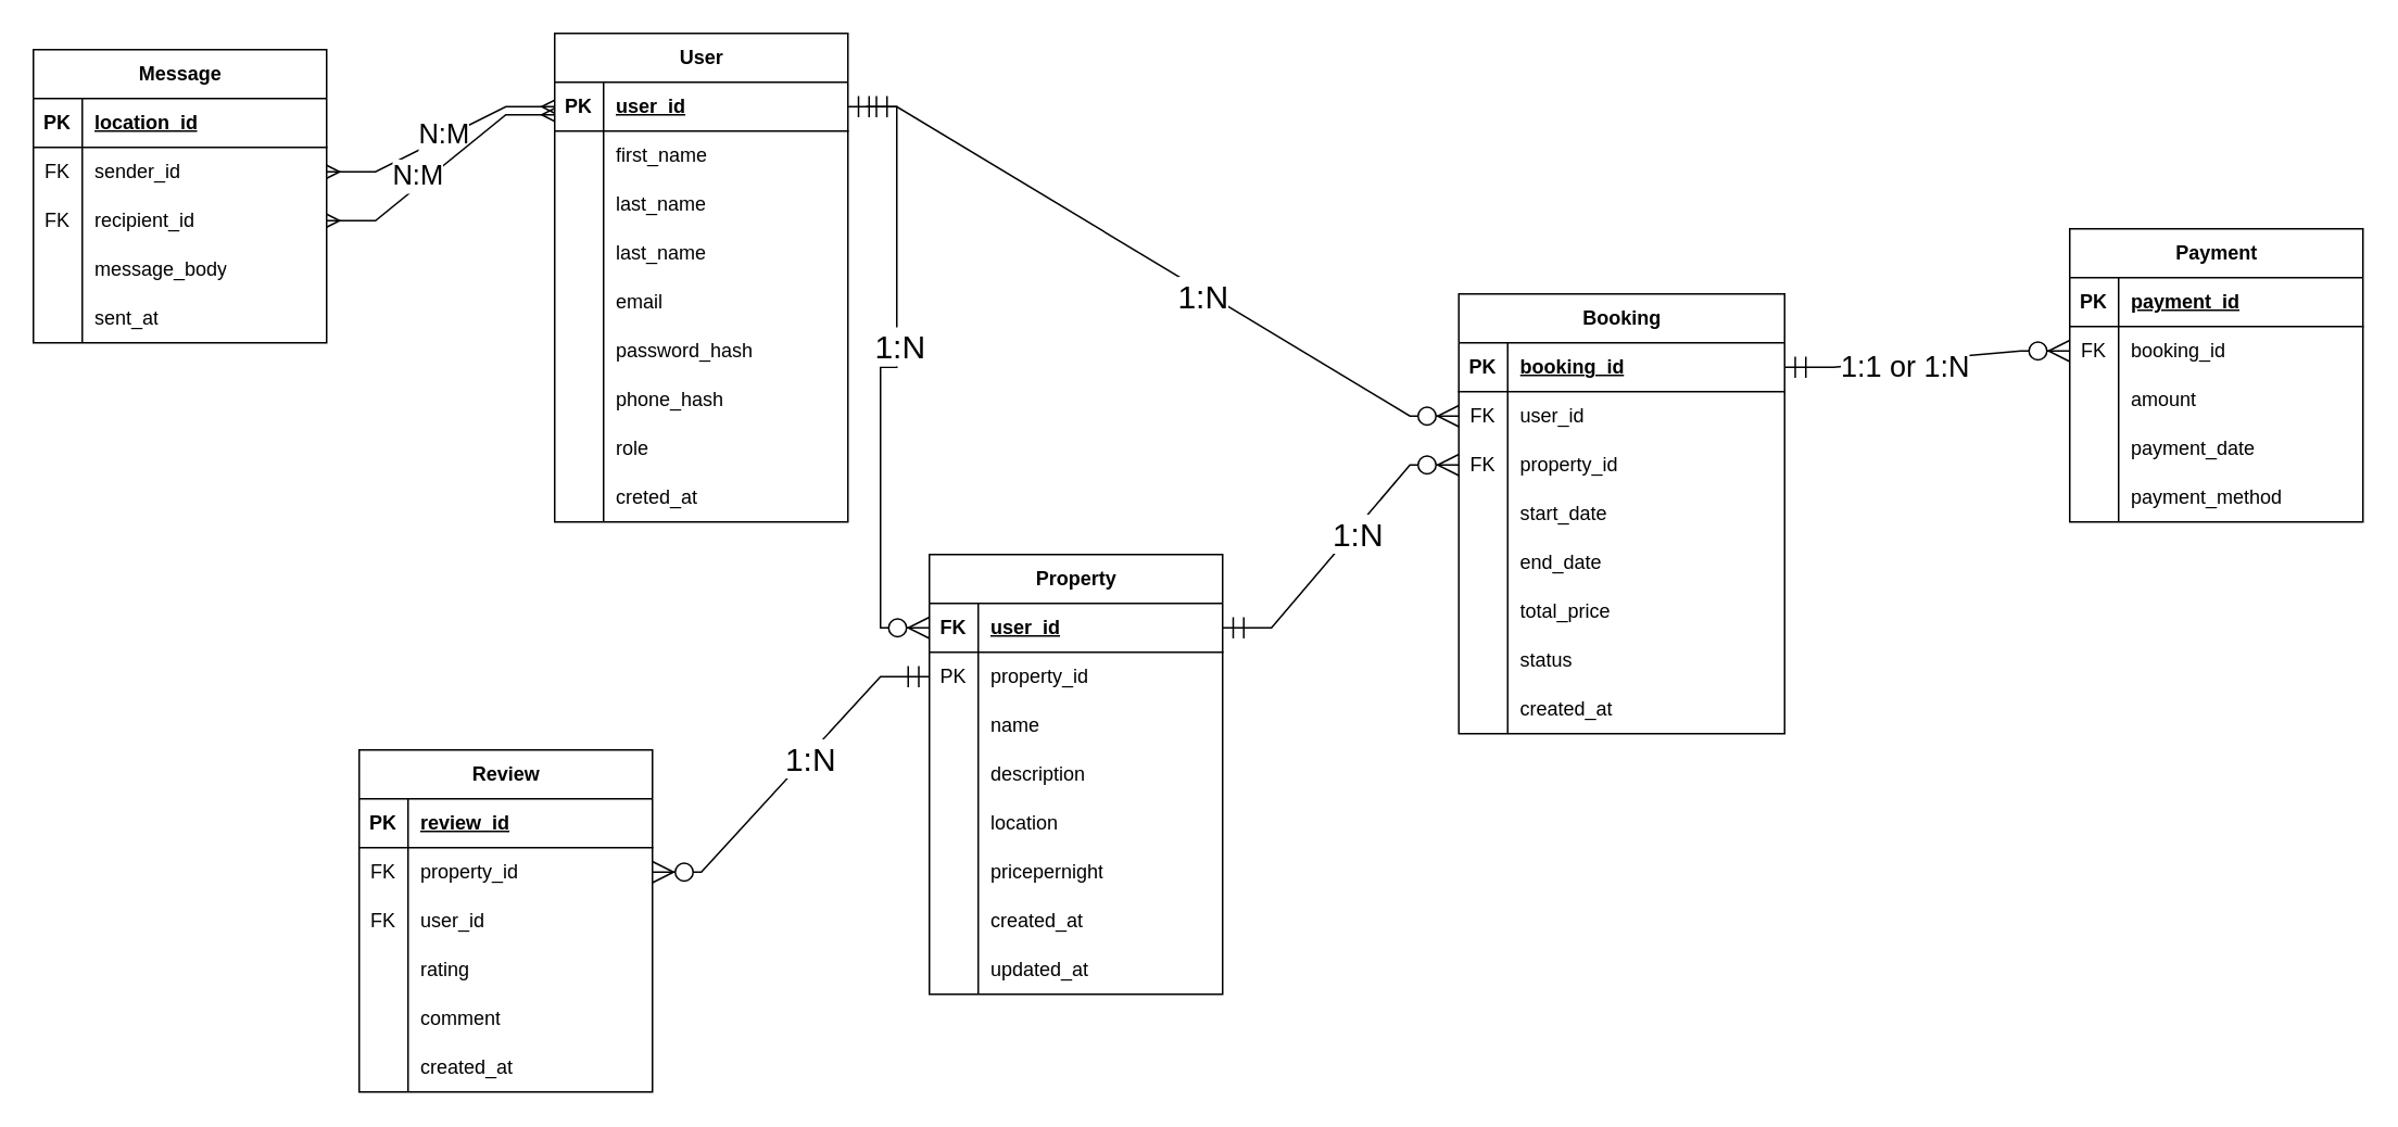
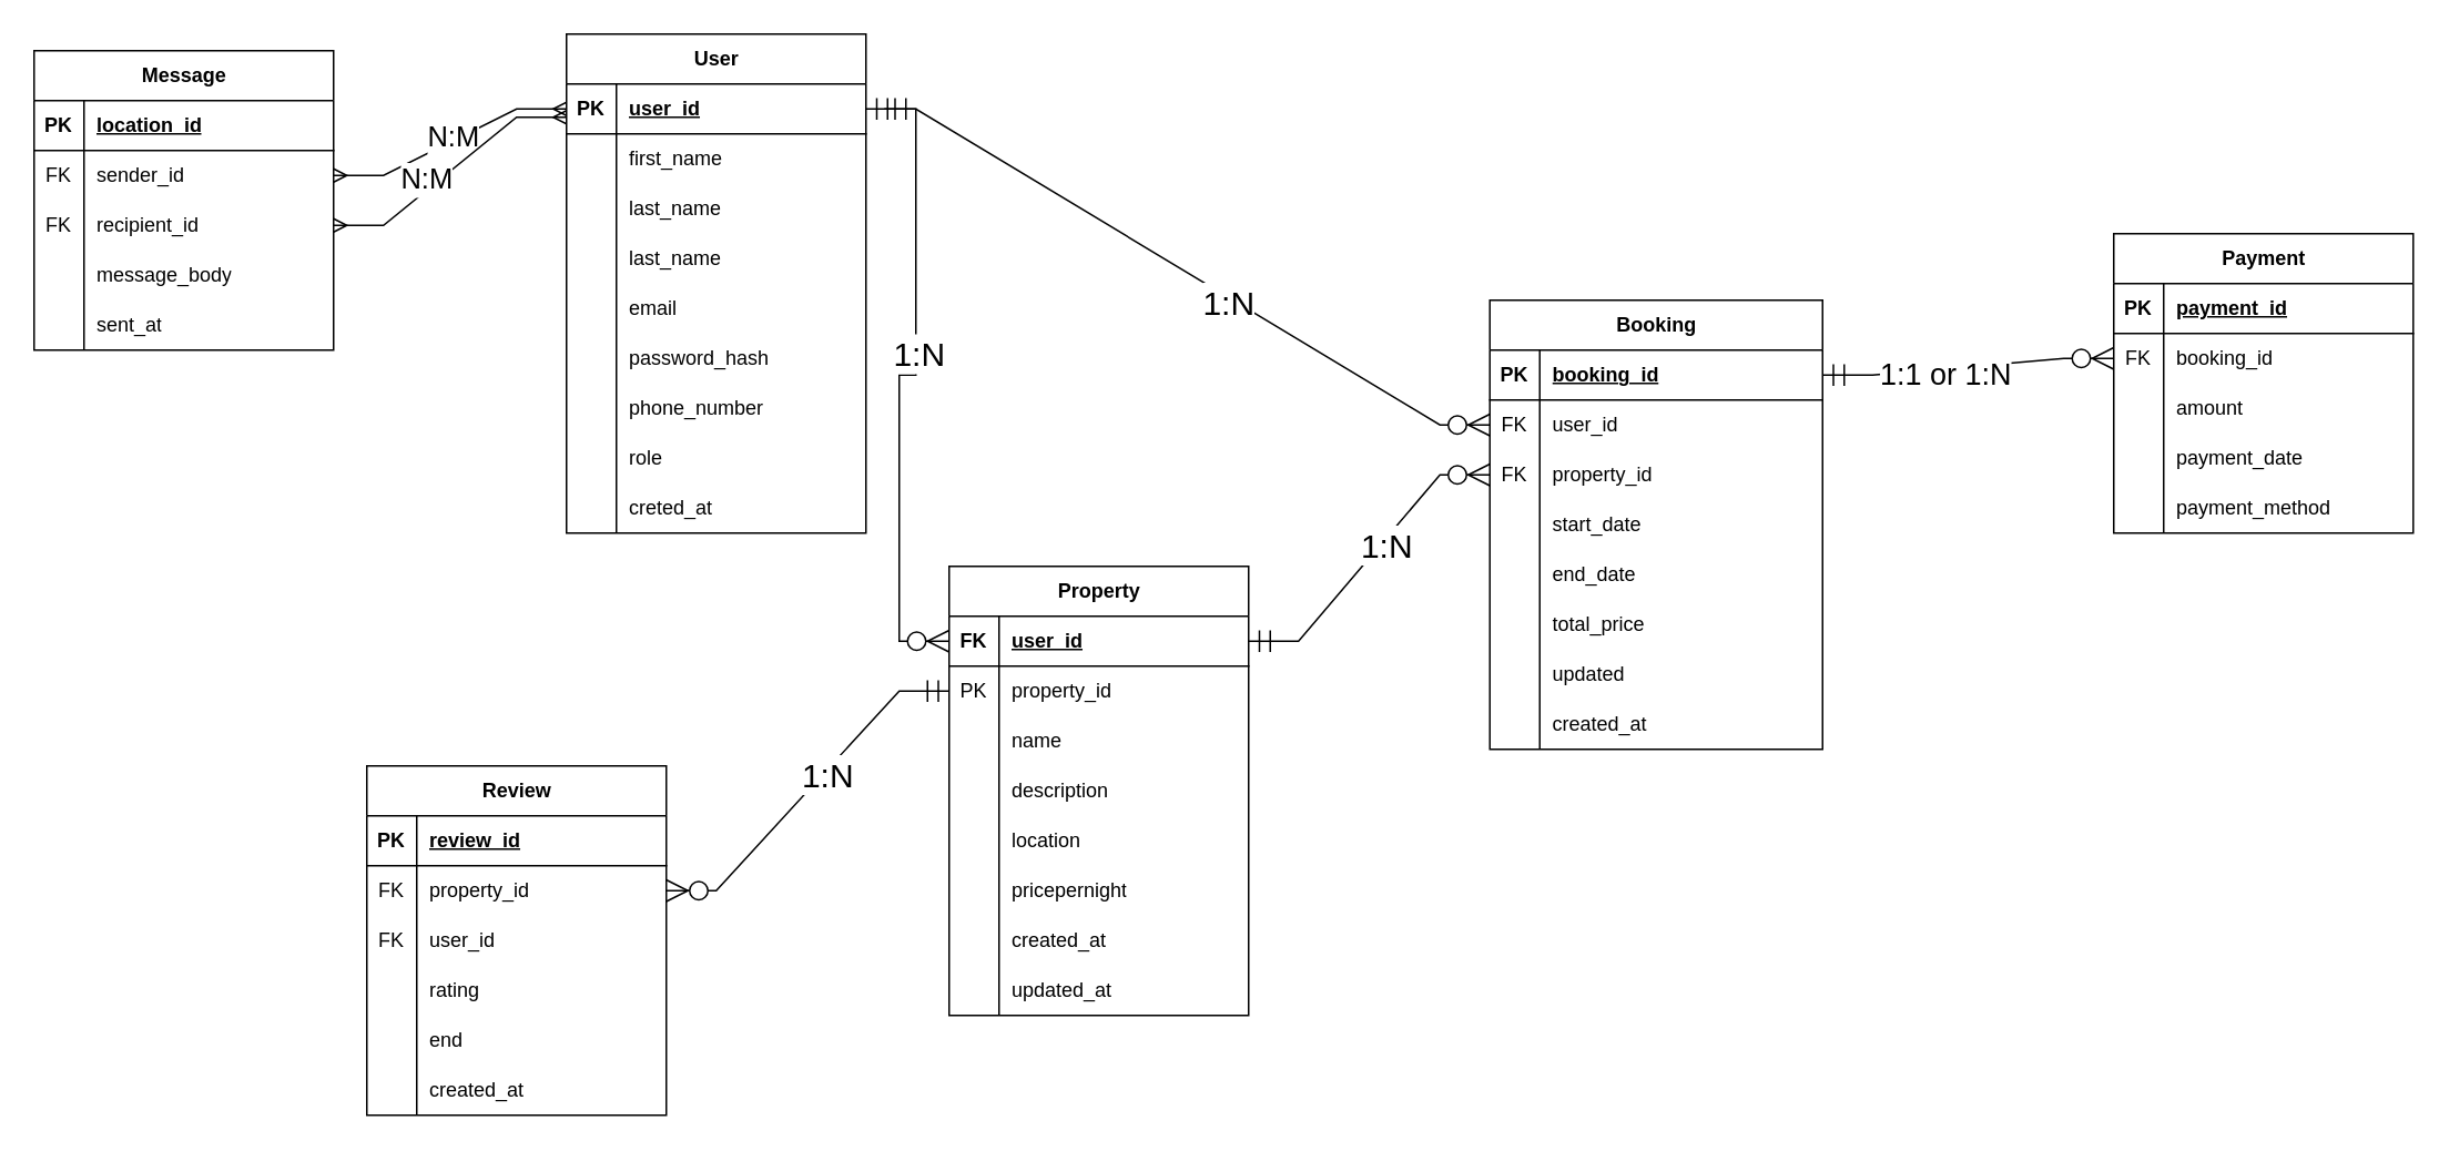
- <mxCell id="23" value="phone_hash" style="shape=partialRectangle;connectable=0;fillColor=none;top=0;left=0;bottom=0;right=0;align=left;spacingLeft=6;overflow=hidden;whiteSpace=wrap;html=1;" vertex="1" parent="21"><mxGeometry x="30" width="150" height="30" as="geometry"><mxRectangle width="150" height="30" as="alternateBounds" /></mxGeometry></mxCell>
+ <mxCell id="23" value="phone_number" style="shape=partialRectangle;connectable=0;fillColor=none;top=0;left=0;bottom=0;right=0;align=left;spacingLeft=6;overflow=hidden;whiteSpace=wrap;html=1;" vertex="1" parent="21"><mxGeometry x="30" width="150" height="30" as="geometry"><mxRectangle width="150" height="30" as="alternateBounds" /></mxGeometry></mxCell>
- <mxCell id="137" value="status" style="shape=partialRectangle;connectable=0;fillColor=none;top=0;left=0;bottom=0;right=0;align=left;spacingLeft=6;overflow=hidden;whiteSpace=wrap;html=1;" vertex="1" parent="135"><mxGeometry x="30" width="170" height="30" as="geometry"><mxRectangle width="170" height="30" as="alternateBounds" /></mxGeometry></mxCell>
+ <mxCell id="137" value="updated" style="shape=partialRectangle;connectable=0;fillColor=none;top=0;left=0;bottom=0;right=0;align=left;spacingLeft=6;overflow=hidden;whiteSpace=wrap;html=1;" vertex="1" parent="135"><mxGeometry x="30" width="170" height="30" as="geometry"><mxRectangle width="170" height="30" as="alternateBounds" /></mxGeometry></mxCell>
- <mxCell id="86" value="comment" style="shape=partialRectangle;connectable=0;fillColor=none;top=0;left=0;bottom=0;right=0;align=left;spacingLeft=6;overflow=hidden;whiteSpace=wrap;html=1;" vertex="1" parent="84"><mxGeometry x="30" width="150" height="30" as="geometry"><mxRectangle width="150" height="30" as="alternateBounds" /></mxGeometry></mxCell>
+ <mxCell id="86" value="end" style="shape=partialRectangle;connectable=0;fillColor=none;top=0;left=0;bottom=0;right=0;align=left;spacingLeft=6;overflow=hidden;whiteSpace=wrap;html=1;" vertex="1" parent="84"><mxGeometry x="30" width="150" height="30" as="geometry"><mxRectangle width="150" height="30" as="alternateBounds" /></mxGeometry></mxCell>
